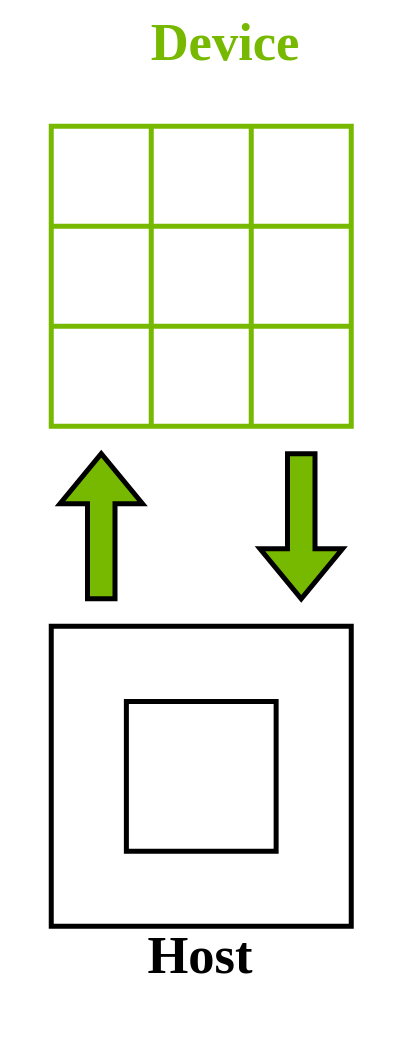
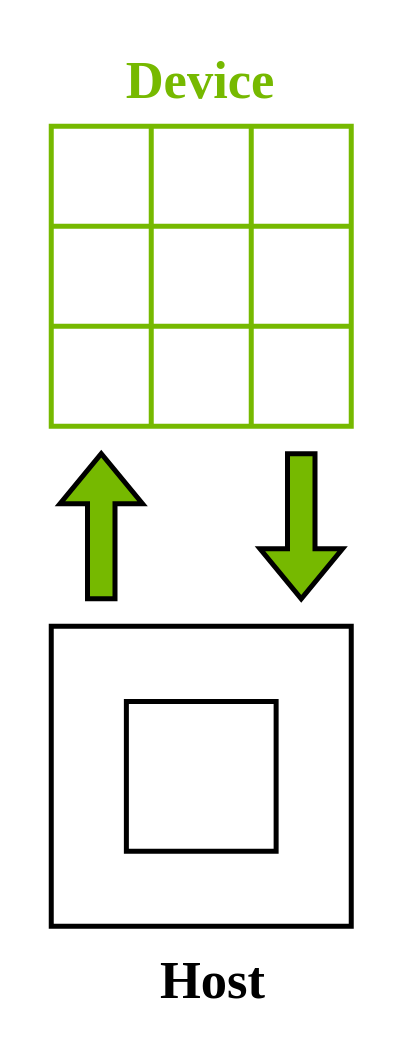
- <mxCell id="18" value="Device" style="text;html=1;strokeColor=none;fillColor=none;align=center;verticalAlign=middle;whiteSpace=wrap;rounded=0;fontFamily=NewComputerModernSans10;fontStyle=1;fontSize=21;spacing=0;spacingTop=-6;fontColor=#76B900;labelBackgroundColor=none;" vertex="1" parent="1"><mxGeometry x="60" y="5" width="60" height="30" as="geometry" /></mxCell>
+ <mxCell id="18" value="Device" style="text;html=1;strokeColor=none;fillColor=none;align=center;verticalAlign=middle;whiteSpace=wrap;rounded=0;fontFamily=NewComputerModernSans10;fontStyle=1;fontSize=21;spacing=0;spacingTop=-6;fontColor=#76B900;labelBackgroundColor=none;" vertex="1" parent="1"><mxGeometry x="50" y="20" width="60" height="30" as="geometry" /></mxCell>
- <mxCell id="19" value="Host" style="text;html=1;strokeColor=none;fillColor=none;align=center;verticalAlign=middle;whiteSpace=wrap;rounded=0;fontFamily=NewComputerModernSans10;fontStyle=1;fontSize=21;spacing=0;spacingTop=-6;fontColor=#000000;labelBackgroundColor=none;" vertex="1" parent="1"><mxGeometry x="50" y="370" width="60" height="30" as="geometry" /></mxCell>
+ <mxCell id="19" value="Host" style="text;html=1;strokeColor=none;fillColor=none;align=center;verticalAlign=middle;whiteSpace=wrap;rounded=0;fontFamily=NewComputerModernSans10;fontStyle=1;fontSize=21;spacing=0;spacingTop=-6;fontColor=#000000;labelBackgroundColor=none;" vertex="1" parent="1"><mxGeometry x="55" y="380" width="60" height="30" as="geometry" /></mxCell>
